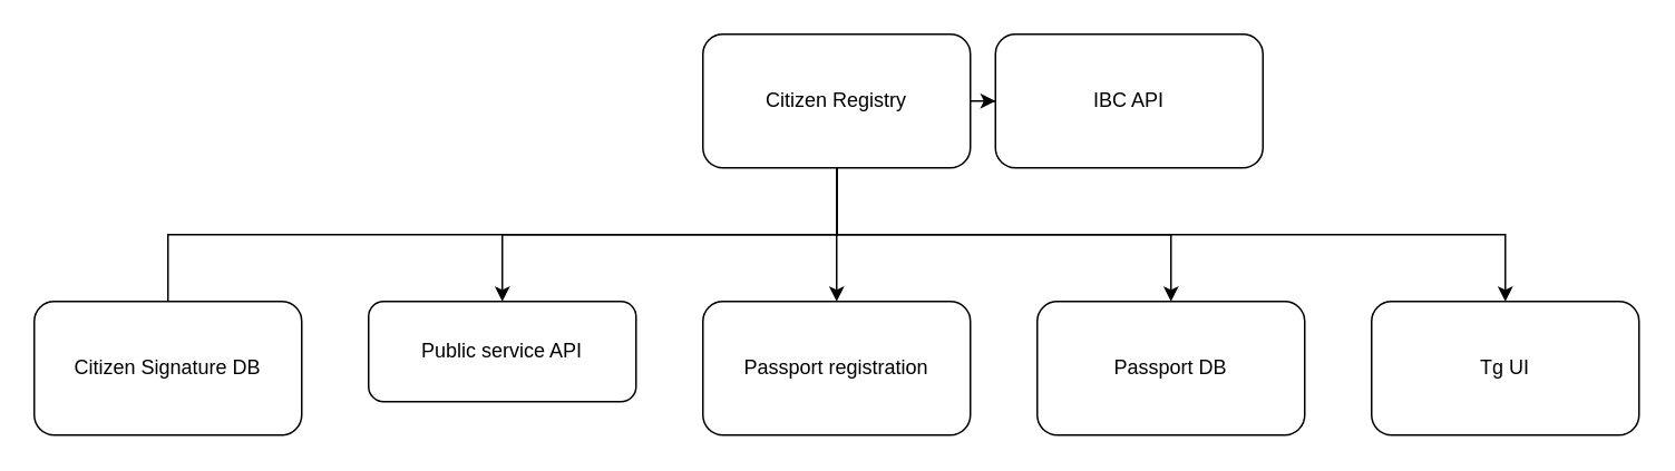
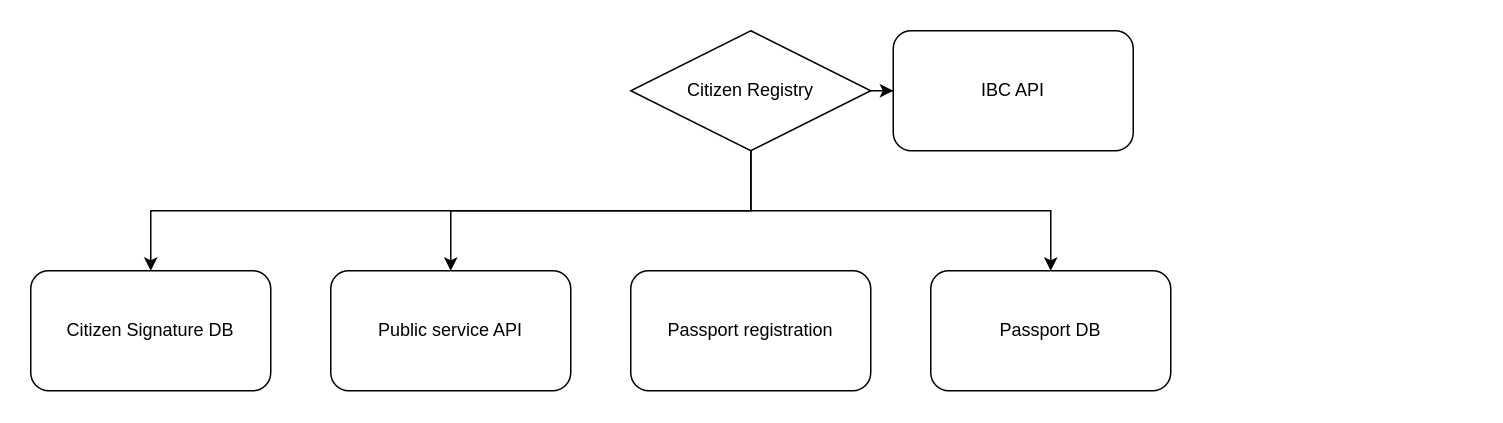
- <mxCell id="8" value="Citizen Registry" style="rounded=1;whiteSpace=wrap;html=1;" parent="1" vertex="1"><mxGeometry x="420" y="20" width="160" height="80" as="geometry" /></mxCell>
+ <mxCell id="8" value="Citizen Registry" style="rhombus;whiteSpace=wrap;html=1;" parent="1" vertex="1"><mxGeometry x="420" y="20" width="160" height="80" as="geometry" /></mxCell>
- <mxCell id="4" value="" style="edgeStyle=orthogonalEdgeStyle;rounded=0;orthogonalLoop=1;jettySize=auto;html=1;exitX=0.5;exitY=1;exitDx=0;exitDy=0;" parent="1" source="8" target="11" edge="1"><mxGeometry relative="1" as="geometry" /></mxCell>
- <mxCell id="2" value="" style="edgeStyle=orthogonalEdgeStyle;rounded=0;orthogonalLoop=1;jettySize=auto;html=1;exitX=0.5;exitY=1;exitDx=0;exitDy=0;" parent="1" source="8" target="9" edge="1"><mxGeometry relative="1" as="geometry" /></mxCell>
- <mxCell id="7" style="edgeStyle=orthogonalEdgeStyle;rounded=0;orthogonalLoop=1;jettySize=auto;html=1;exitX=0.5;exitY=1;exitDx=0;exitDy=0;endArrow=none;" edge="1" parent="1" source="8" target="14"><mxGeometry relative="1" as="geometry" /></mxCell>
+ <mxCell id="7" style="edgeStyle=orthogonalEdgeStyle;rounded=0;orthogonalLoop=1;jettySize=auto;html=1;exitX=0.5;exitY=1;exitDx=0;exitDy=0;" edge="1" parent="1" source="8" target="14"><mxGeometry relative="1" as="geometry" /></mxCell>
- <mxCell id="12" value="Public service API" style="rounded=1;whiteSpace=wrap;html=1;" parent="1" vertex="1"><mxGeometry x="220" y="180" width="160" height="60" as="geometry" /></mxCell>
+ <mxCell id="12" value="Public service API" style="rounded=1;whiteSpace=wrap;html=1;" parent="1" vertex="1"><mxGeometry x="220" y="180" width="160" height="80" as="geometry" /></mxCell>
- <mxCell id="11" value="Tg UI" style="rounded=1;whiteSpace=wrap;html=1;" parent="1" vertex="1"><mxGeometry x="820" y="180" width="160" height="80" as="geometry" /></mxCell>
